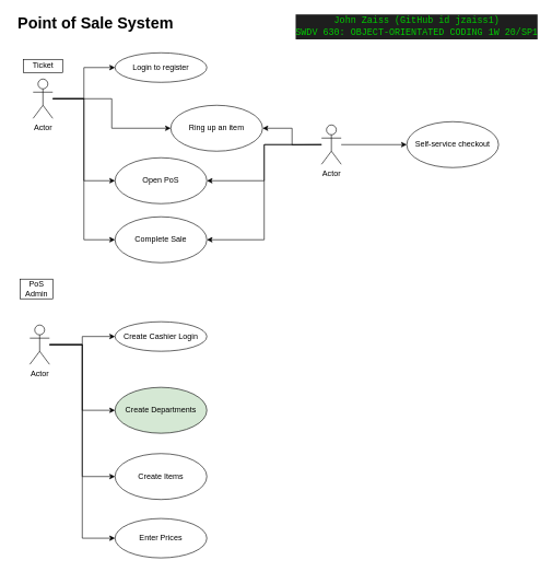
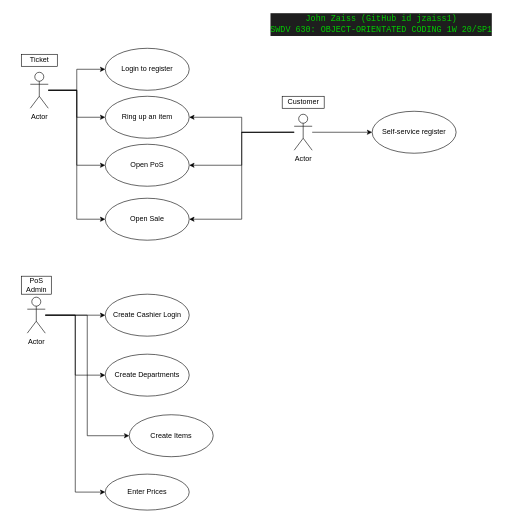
- <mxCell id="8" value="&lt;div style=&quot;font-size: 24px;&quot;&gt;Point of Sale System&lt;/div&gt;" style="text;html=1;align=center;verticalAlign=middle;resizable=0;points=[];autosize=1;fontSize=24;fontStyle=1" parent="1" vertex="1"><mxGeometry x="20" y="20" width="250" height="30" as="geometry" /></mxCell>
- <mxCell id="10" value="Login to register" style="ellipse;whiteSpace=wrap;html=1;strokeColor=#000000;fontSize=12;" parent="1" vertex="1"><mxGeometry x="175" y="80" width="140" height="45" as="geometry" /></mxCell>
+ <mxCell id="10" value="Login to register" style="ellipse;whiteSpace=wrap;html=1;strokeColor=#000000;fontSize=12;" parent="1" vertex="1"><mxGeometry x="175" y="80" width="140" height="70" as="geometry" /></mxCell>
+ <mxCell id="26" value="Customer" style="text;html=1;align=center;verticalAlign=middle;resizable=0;points=[];autosize=1;strokeColor=#000000;" parent="1" vertex="1"><mxGeometry x="470" y="160" width="70" height="20" as="geometry" /></mxCell>
- <mxCell id="19" value="Ring up an item" style="ellipse;whiteSpace=wrap;html=1;strokeColor=#000000;fontSize=12;" parent="1" vertex="1"><mxGeometry x="260" y="160" width="140" height="70" as="geometry" /></mxCell>
+ <mxCell id="19" value="Ring up an item" style="ellipse;whiteSpace=wrap;html=1;strokeColor=#000000;fontSize=12;" parent="1" vertex="1"><mxGeometry x="175" y="160" width="140" height="70" as="geometry" /></mxCell>
- <mxCell id="27" value="&lt;div&gt;Self-service checkout&lt;/div&gt;" style="ellipse;whiteSpace=wrap;html=1;strokeColor=#000000;fontSize=12;" parent="1" vertex="1"><mxGeometry x="620" y="185" width="140" height="70" as="geometry" /></mxCell>
+ <mxCell id="27" value="&lt;div&gt;Self-service register&lt;/div&gt;" style="ellipse;whiteSpace=wrap;html=1;strokeColor=#000000;fontSize=12;" parent="1" vertex="1"><mxGeometry x="620" y="185" width="140" height="70" as="geometry" /></mxCell>
- <mxCell id="20" value="Complete Sale" style="ellipse;whiteSpace=wrap;html=1;strokeColor=#000000;fontSize=12;" parent="1" vertex="1"><mxGeometry x="175" y="330" width="140" height="70" as="geometry" /></mxCell>
+ <mxCell id="20" value="Open Sale" style="ellipse;whiteSpace=wrap;html=1;strokeColor=#000000;fontSize=12;" parent="1" vertex="1"><mxGeometry x="175" y="330" width="140" height="70" as="geometry" /></mxCell>
- <mxCell id="16" value="&lt;div&gt;PoS&lt;/div&gt;&lt;div&gt;Admin&lt;/div&gt;" style="text;html=1;align=center;verticalAlign=middle;resizable=0;points=[];autosize=1;strokeColor=#000000;" parent="1" vertex="1"><mxGeometry x="30" y="425" width="50" height="30" as="geometry" /></mxCell>
+ <mxCell id="16" value="&lt;div&gt;PoS&lt;/div&gt;&lt;div&gt;Admin&lt;/div&gt;" style="text;html=1;align=center;verticalAlign=middle;resizable=0;points=[];autosize=1;strokeColor=#000000;" parent="1" vertex="1"><mxGeometry x="35" y="460" width="50" height="30" as="geometry" /></mxCell>
- <mxCell id="17" value="Create Cashier Login" style="ellipse;whiteSpace=wrap;html=1;strokeColor=#000000;fontSize=12;" parent="1" vertex="1"><mxGeometry x="175" y="490" width="140" height="45" as="geometry" /></mxCell>
+ <mxCell id="17" value="Create Cashier Login" style="ellipse;whiteSpace=wrap;html=1;strokeColor=#000000;fontSize=12;" parent="1" vertex="1"><mxGeometry x="175" y="490" width="140" height="70" as="geometry" /></mxCell>
- <mxCell id="28" value="Create Departments" style="ellipse;whiteSpace=wrap;html=1;strokeColor=#000000;fontSize=12;fillColor=#d5e8d4;" parent="1" vertex="1"><mxGeometry x="175" y="590" width="140" height="70" as="geometry" /></mxCell>
+ <mxCell id="28" value="Create Departments" style="ellipse;whiteSpace=wrap;html=1;strokeColor=#000000;fontSize=12;" parent="1" vertex="1"><mxGeometry x="175" y="590" width="140" height="70" as="geometry" /></mxCell>
- <mxCell id="29" value="Create Items" style="ellipse;whiteSpace=wrap;html=1;strokeColor=#000000;fontSize=12;" parent="1" vertex="1"><mxGeometry x="175" y="691" width="140" height="70" as="geometry" /></mxCell>
+ <mxCell id="29" value="Create Items" style="ellipse;whiteSpace=wrap;html=1;strokeColor=#000000;fontSize=12;" parent="1" vertex="1"><mxGeometry x="215" y="691" width="140" height="70" as="geometry" /></mxCell>
